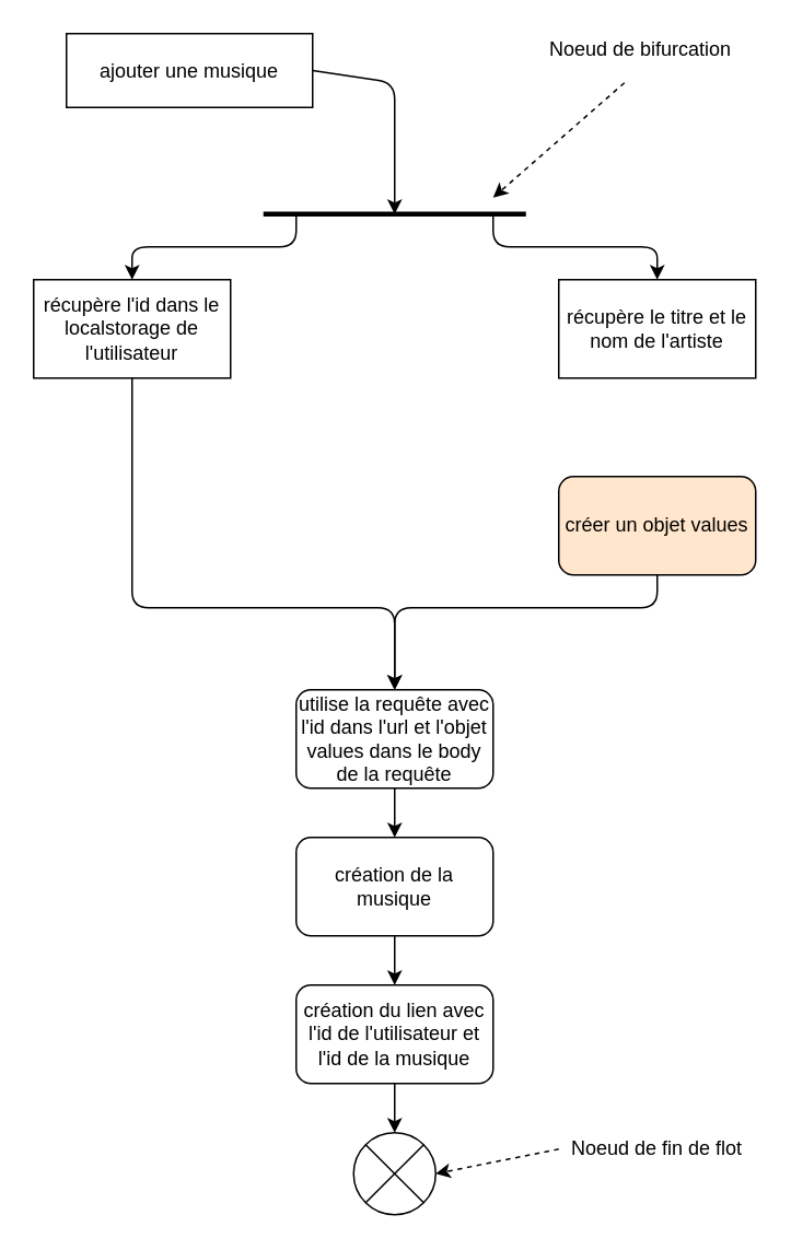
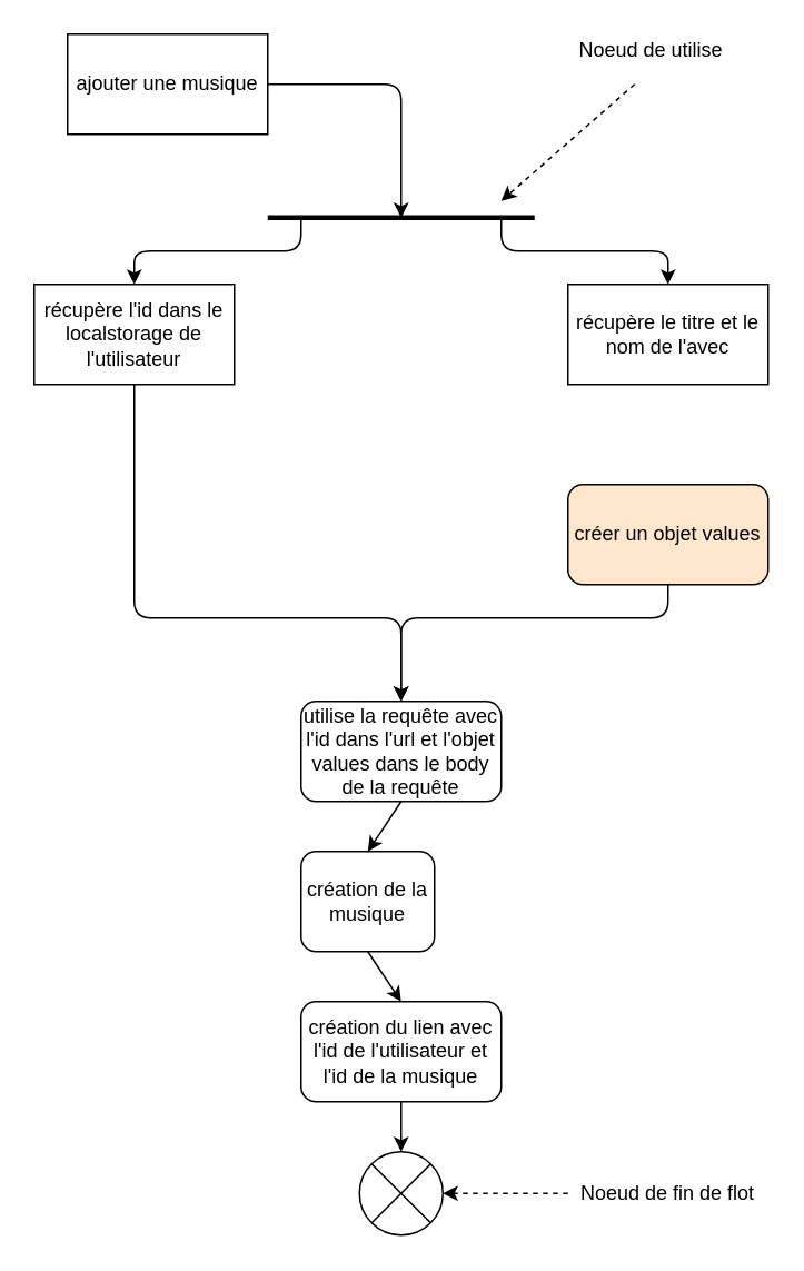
- <mxCell id="14" value="Noeud de bifurcation" style="text;html=1;strokeColor=none;fillColor=none;align=center;verticalAlign=middle;whiteSpace=wrap;rounded=0;" vertex="1" parent="1"><mxGeometry x="320" y="20" width="140" height="20" as="geometry" /></mxCell>
+ <mxCell id="14" value="Noeud de utilise" style="text;html=1;strokeColor=none;fillColor=none;align=center;verticalAlign=middle;whiteSpace=wrap;rounded=0;" vertex="1" parent="1"><mxGeometry x="320" y="20" width="140" height="20" as="geometry" /></mxCell>
- <mxCell id="2" value="ajouter une musique" style="rounded=0;whiteSpace=wrap;html=1;" vertex="1" parent="1"><mxGeometry x="40" y="20" width="150" height="45" as="geometry" /></mxCell>
+ <mxCell id="2" value="ajouter une musique" style="rounded=0;whiteSpace=wrap;html=1;" vertex="1" parent="1"><mxGeometry x="40" y="20" width="120" height="60" as="geometry" /></mxCell>
- <mxCell id="6" value="récupère le titre et le nom de l'artiste" style="rounded=0;whiteSpace=wrap;html=1;" vertex="1" parent="1"><mxGeometry x="340" y="170" width="120" height="60" as="geometry" /></mxCell>
+ <mxCell id="6" value="récupère le titre et le nom de l'avec" style="rounded=0;whiteSpace=wrap;html=1;" vertex="1" parent="1"><mxGeometry x="340" y="170" width="120" height="60" as="geometry" /></mxCell>
- <mxCell id="15" value="création de la musique" style="rounded=1;whiteSpace=wrap;html=1;" vertex="1" parent="1"><mxGeometry x="180" y="510" width="120" height="60" as="geometry" /></mxCell>
+ <mxCell id="15" value="création de la musique" style="rounded=1;whiteSpace=wrap;html=1;" vertex="1" parent="1"><mxGeometry x="180" y="510" width="80" height="60" as="geometry" /></mxCell>
- <mxCell id="23" value="Noeud de fin de flot" style="text;html=1;strokeColor=none;fillColor=none;align=center;verticalAlign=middle;whiteSpace=wrap;rounded=0;" vertex="1" parent="1"><mxGeometry x="340" y="690" width="120" height="20" as="geometry" /></mxCell>
+ <mxCell id="23" value="Noeud de fin de flot" style="text;html=1;strokeColor=none;fillColor=none;align=center;verticalAlign=middle;whiteSpace=wrap;rounded=0;" vertex="1" parent="1"><mxGeometry x="340" y="705" width="120" height="20" as="geometry" /></mxCell>
